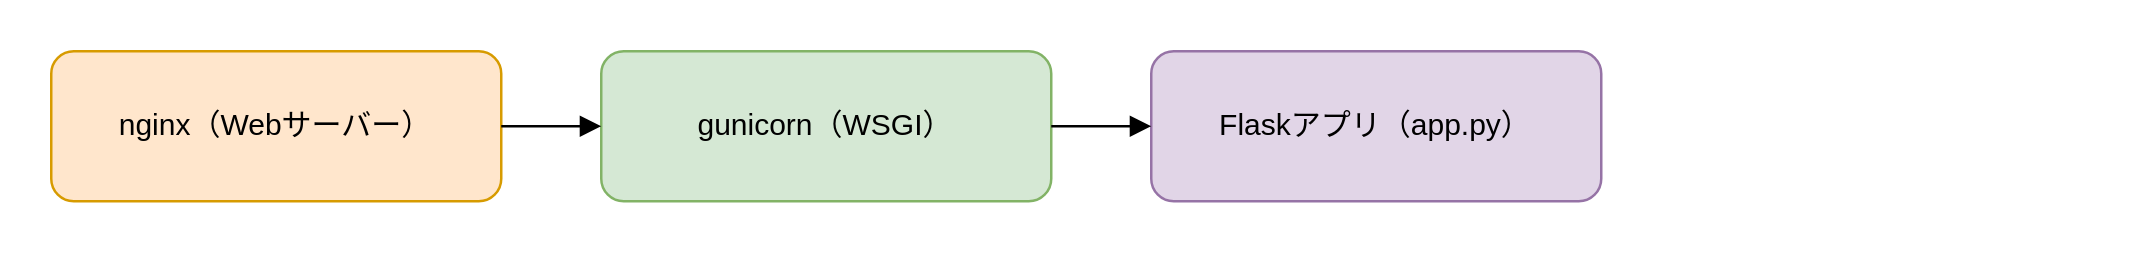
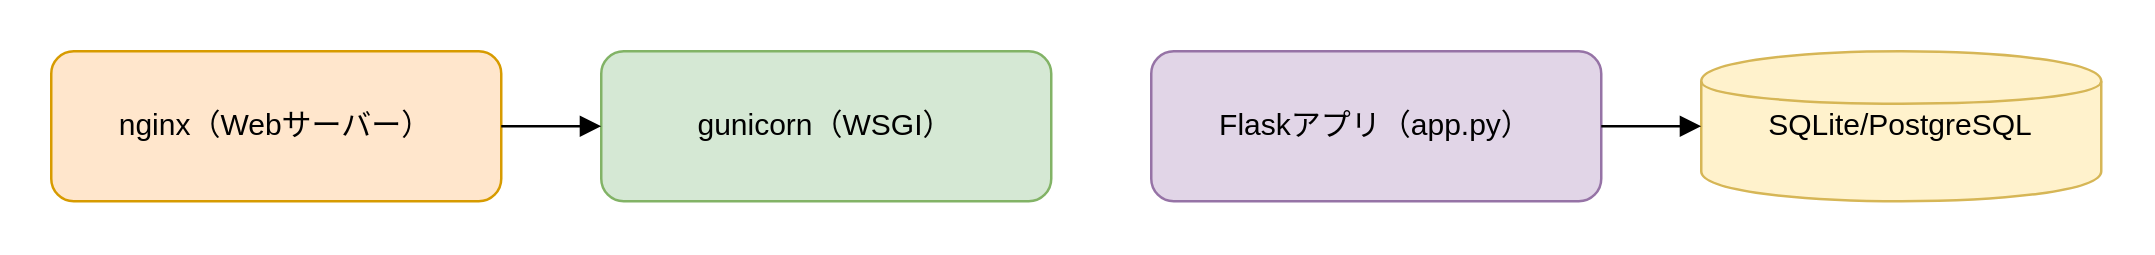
- <mxCell id="7" style="endArrow=block;html=1;" parent="1" source="3" target="4" edge="1"><mxGeometry relative="1" as="geometry" /></mxCell>
+ <mxCell id="8" style="endArrow=block;html=1;" parent="1" source="4" target="5" edge="1"><mxGeometry relative="1" as="geometry" /></mxCell>
+ <mxCell id="5" value="SQLite/PostgreSQL" style="shape=cylinder;whiteSpace=wrap;html=1;fillColor=#fff2cc;strokeColor=#d6b656;" parent="1" vertex="1"><mxGeometry x="680" y="20" width="160" height="60" as="geometry" /></mxCell>
